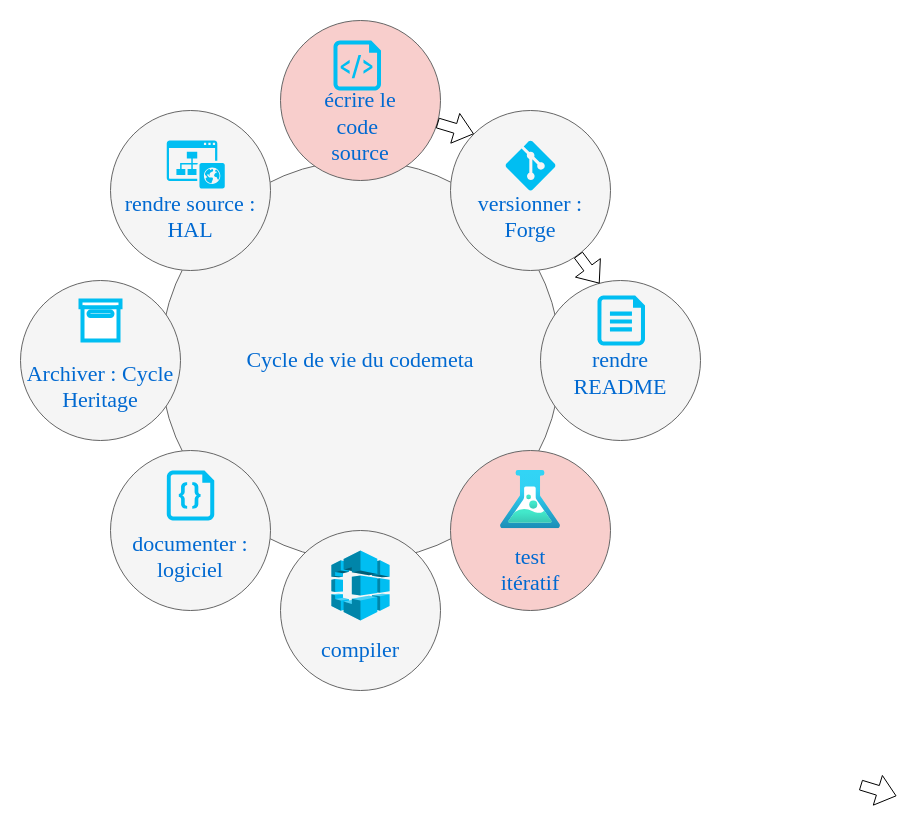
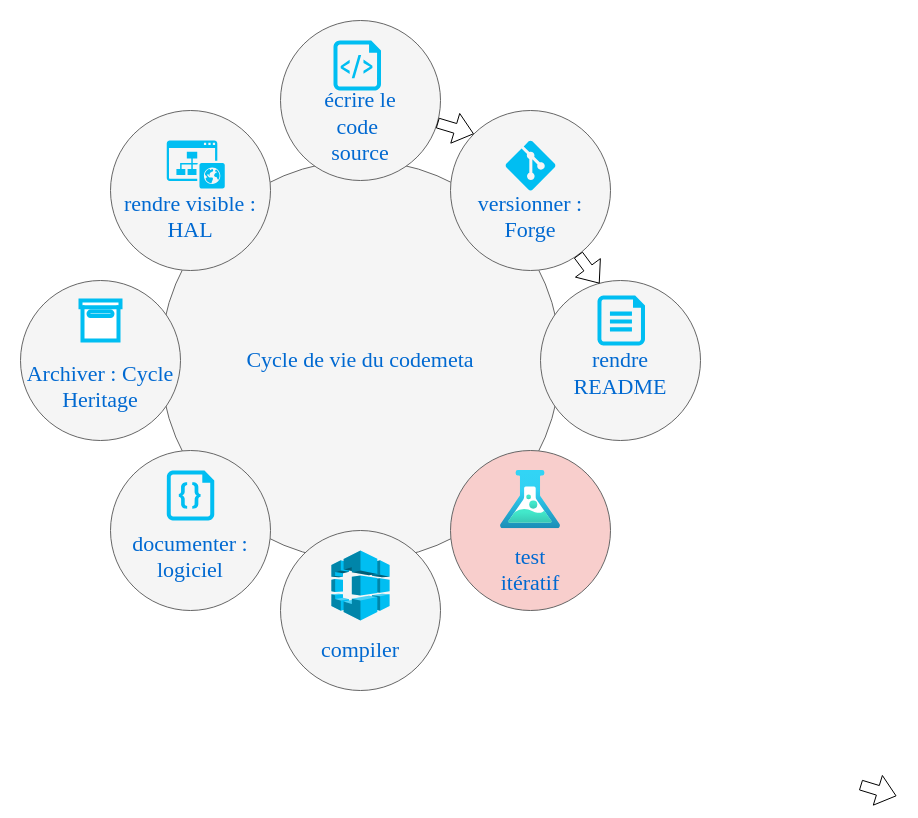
- <mxCell id="4" value="&lt;div&gt;&lt;br&gt;&lt;/div&gt;&lt;div&gt;&lt;br&gt;&lt;/div&gt;&lt;div&gt;écrire le&lt;/div&gt;code&amp;nbsp;&lt;div&gt;source&lt;/div&gt;" style="ellipse;whiteSpace=wrap;html=1;rounded=0;shadow=0;dashed=0;comic=0;fontFamily=Verdana;fontSize=22;fontColor=#0069D1;fillColor=#f8cecc;strokeColor=#666666;" vertex="1" parent="1"><mxGeometry x="280" y="20" width="160" height="160" as="geometry" /></mxCell>
+ <mxCell id="4" value="&lt;div&gt;&lt;br&gt;&lt;/div&gt;&lt;div&gt;&lt;br&gt;&lt;/div&gt;&lt;div&gt;écrire le&lt;/div&gt;code&amp;nbsp;&lt;div&gt;source&lt;/div&gt;" style="ellipse;whiteSpace=wrap;html=1;rounded=0;shadow=0;dashed=0;comic=0;fontFamily=Verdana;fontSize=22;fontColor=#0069D1;fillColor=#f5f5f5;strokeColor=#666666;" vertex="1" parent="1"><mxGeometry x="280" y="20" width="160" height="160" as="geometry" /></mxCell>
- <mxCell id="8" value="&lt;div&gt;&lt;br&gt;&lt;/div&gt;&lt;div&gt;&lt;br&gt;&lt;/div&gt;rendre source : HAL" style="ellipse;whiteSpace=wrap;html=1;rounded=0;shadow=0;dashed=0;comic=0;fontFamily=Verdana;fontSize=22;fontColor=#0069D1;fillColor=#f5f5f5;strokeColor=#666666;" vertex="1" parent="1"><mxGeometry x="110" y="110" width="160" height="160" as="geometry" /></mxCell>
+ <mxCell id="8" value="&lt;div&gt;&lt;br&gt;&lt;/div&gt;&lt;div&gt;&lt;br&gt;&lt;/div&gt;rendre visible : HAL" style="ellipse;whiteSpace=wrap;html=1;rounded=0;shadow=0;dashed=0;comic=0;fontFamily=Verdana;fontSize=22;fontColor=#0069D1;fillColor=#f5f5f5;strokeColor=#666666;" vertex="1" parent="1"><mxGeometry x="110" y="110" width="160" height="160" as="geometry" /></mxCell>
